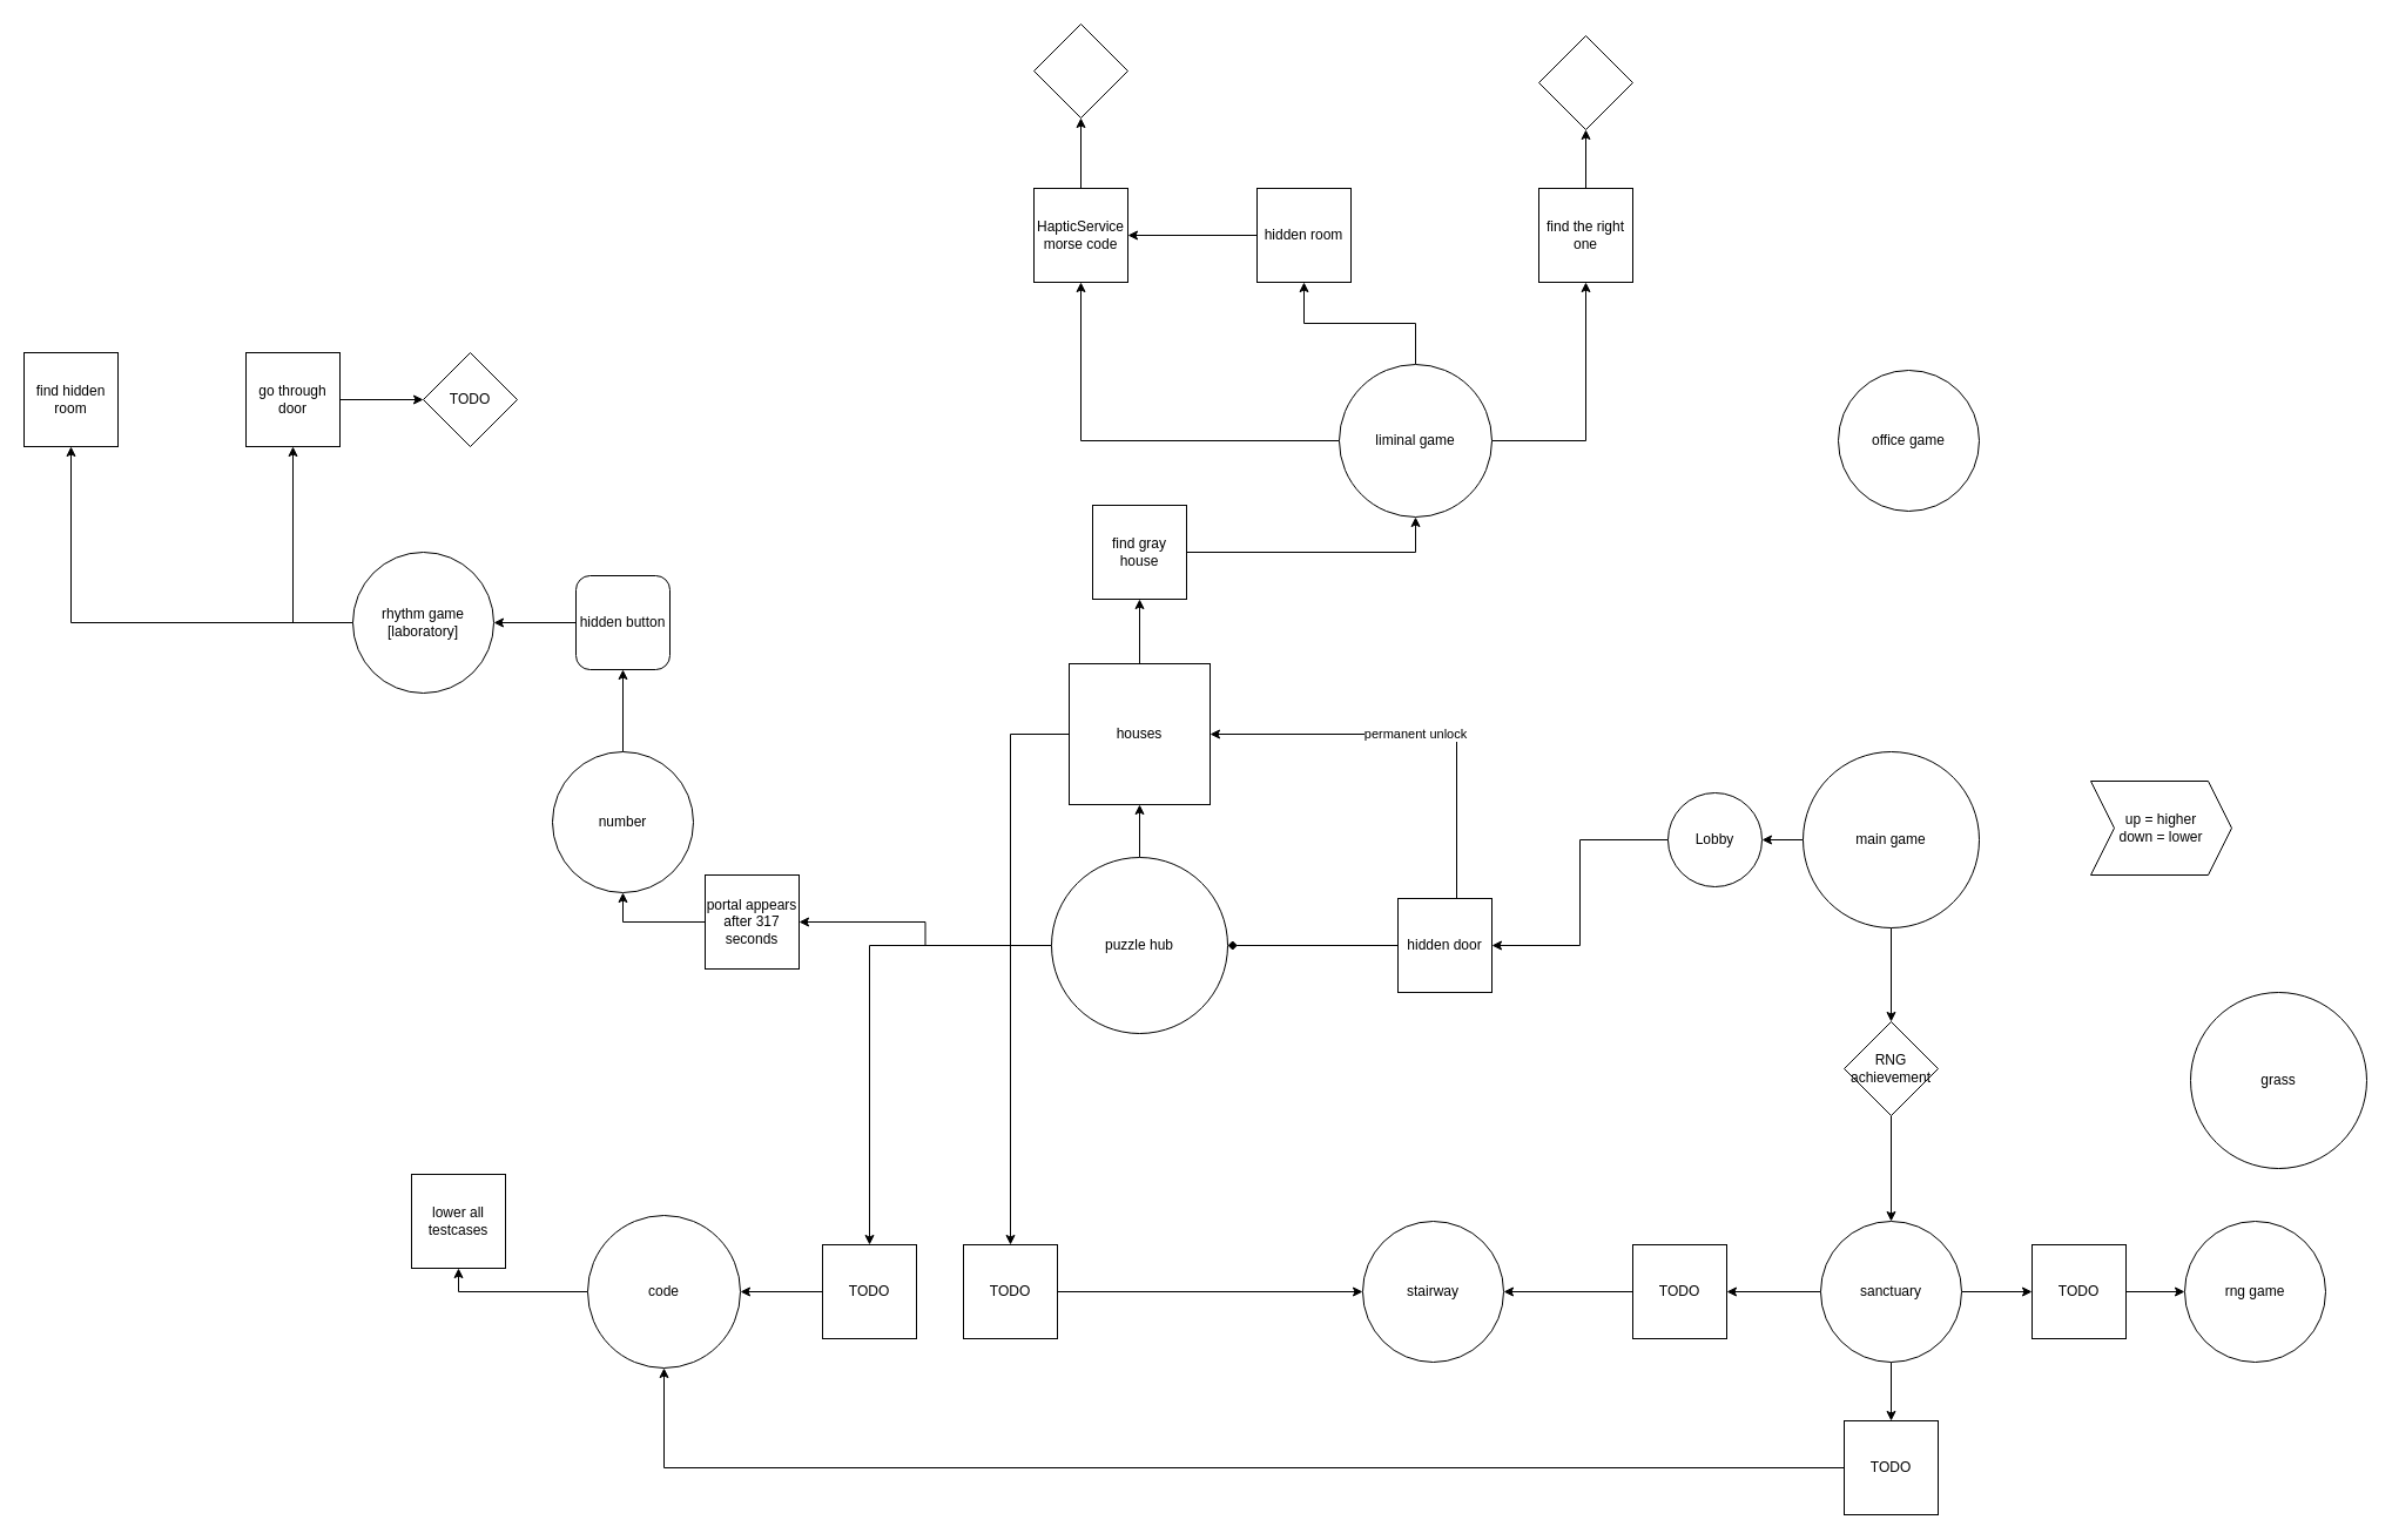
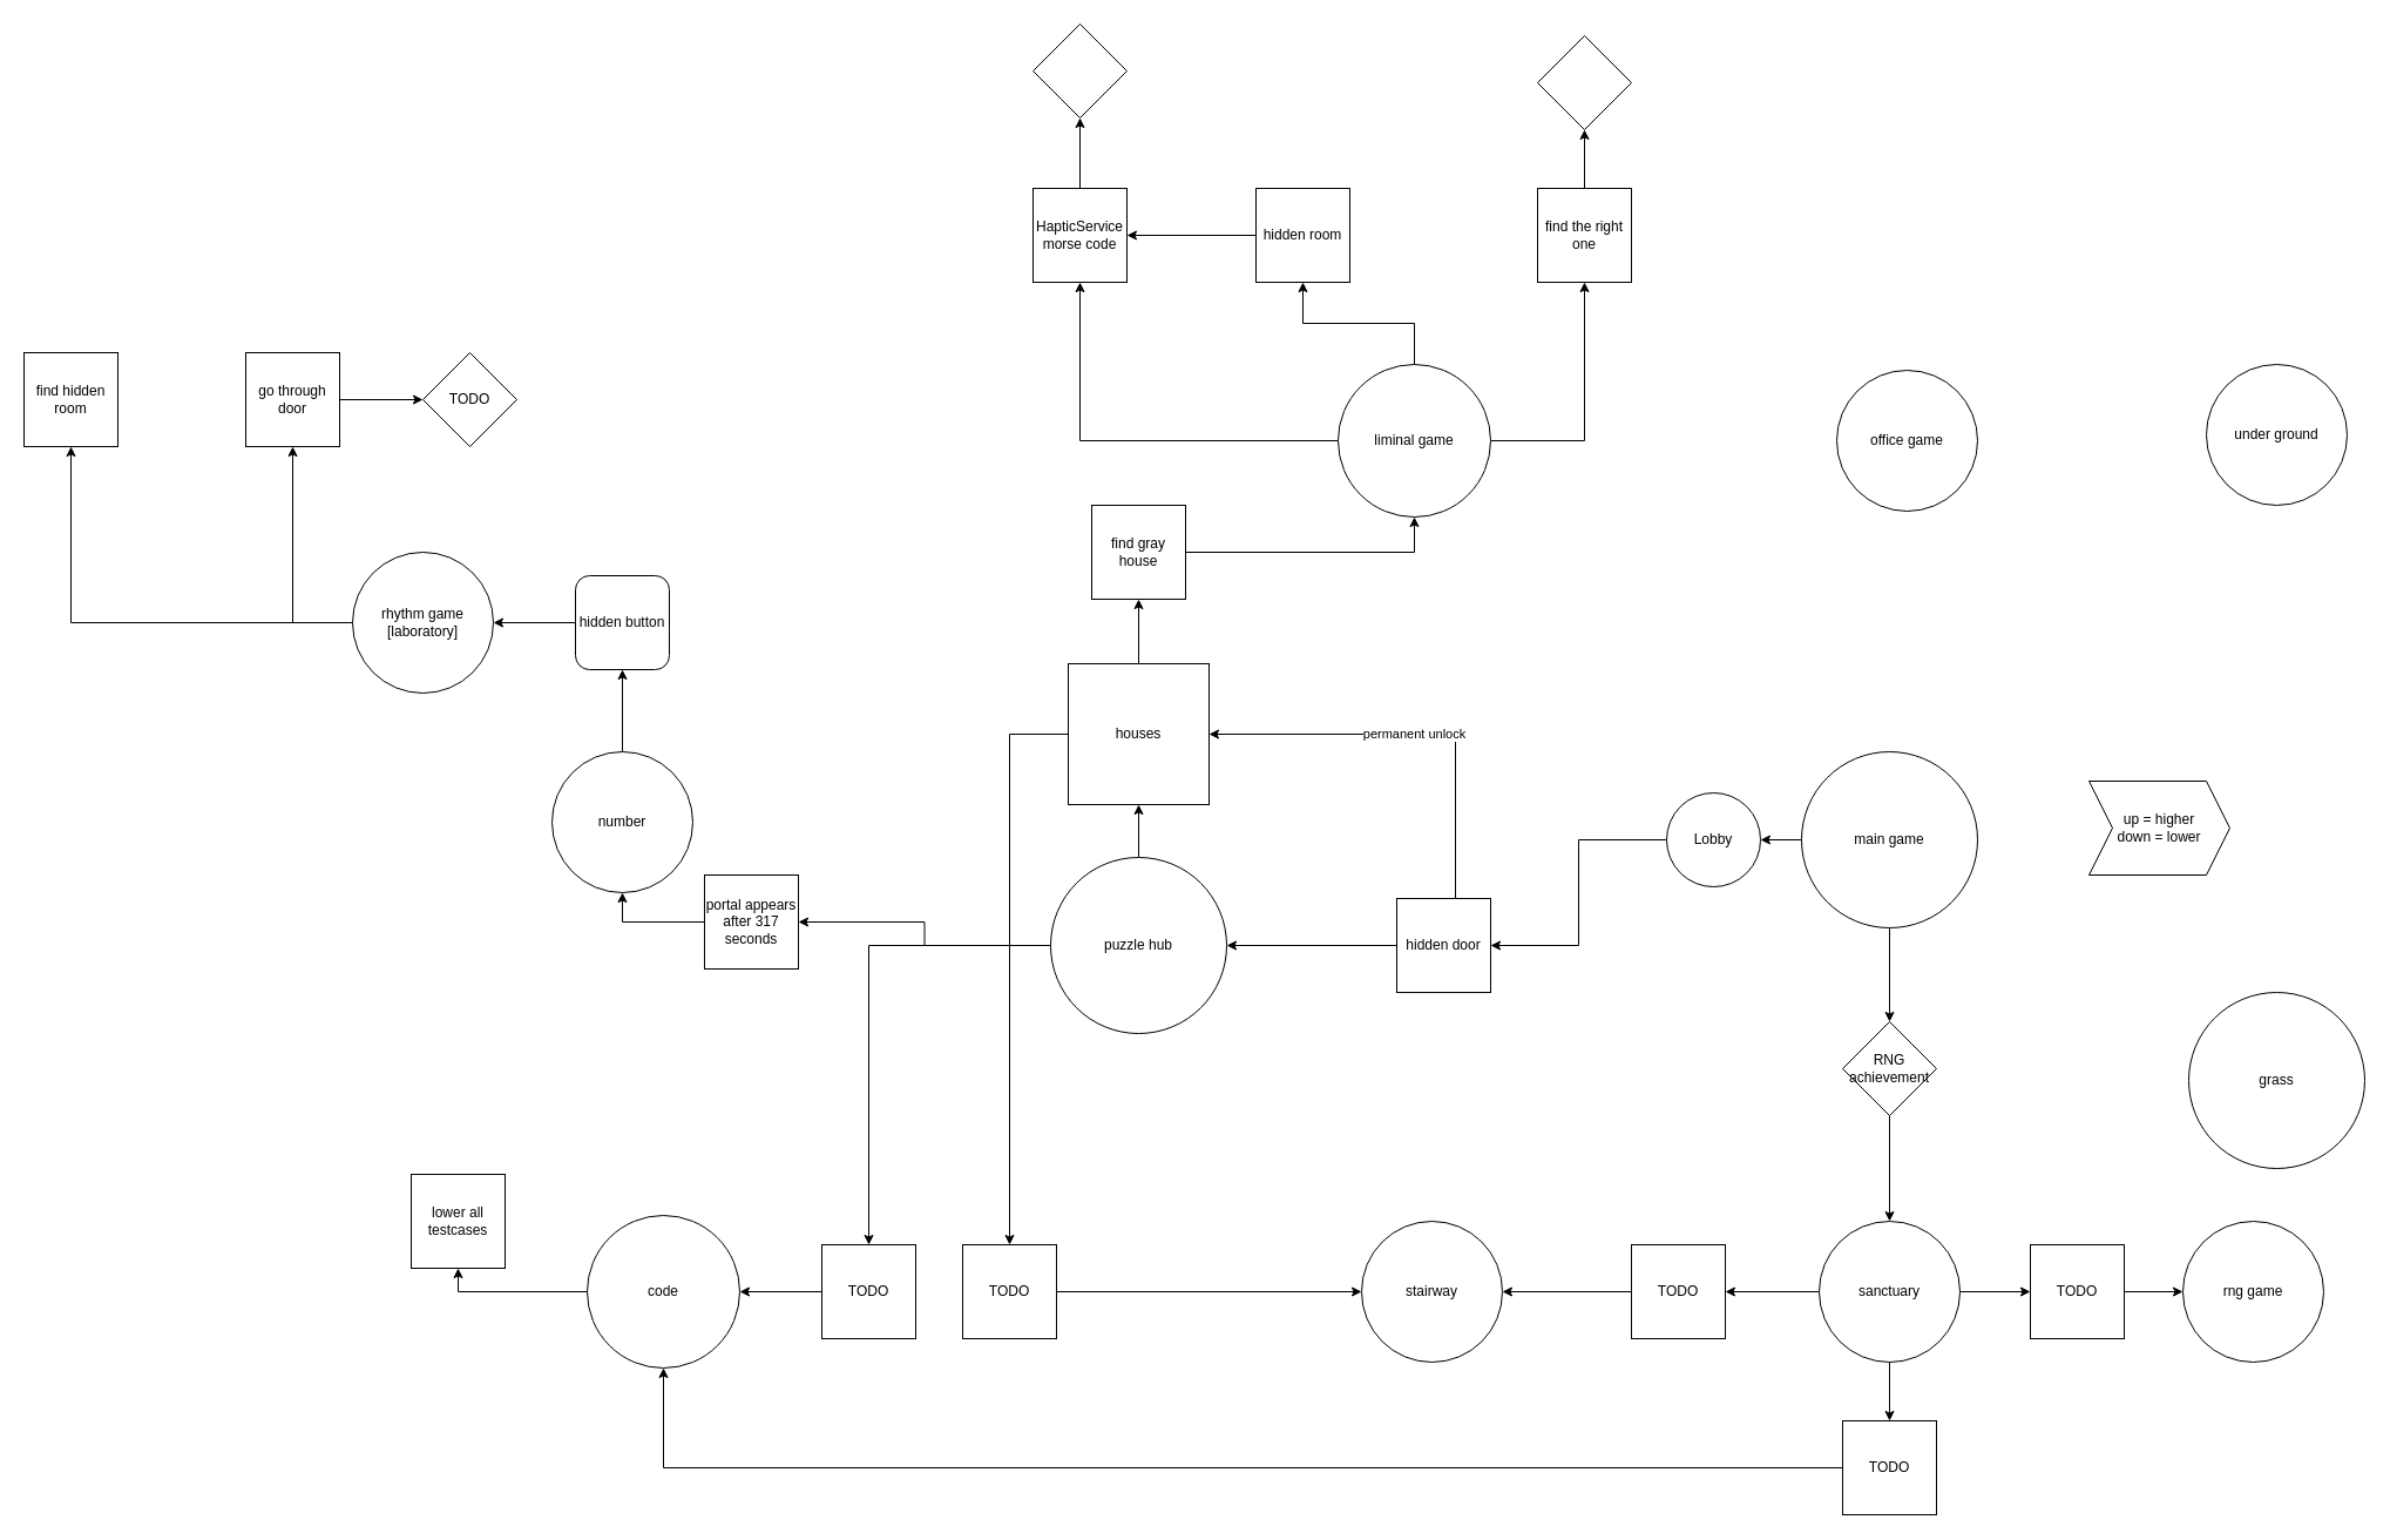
+ <mxCell id="25" value="under ground" style="ellipse;whiteSpace=wrap;html=1;aspect=fixed;" parent="1" vertex="1"><mxGeometry x="1880" y="310" width="120" height="120" as="geometry" /></mxCell>
- <mxCell id="43" style="edgeStyle=orthogonalEdgeStyle;rounded=0;orthogonalLoop=1;jettySize=auto;html=1;entryX=1;entryY=0.5;entryDx=0;entryDy=0;endArrow=diamond;" edge="1" parent="1" source="44" target="67"><mxGeometry relative="1" as="geometry" /></mxCell>
+ <mxCell id="43" style="edgeStyle=orthogonalEdgeStyle;rounded=0;orthogonalLoop=1;jettySize=auto;html=1;entryX=1;entryY=0.5;entryDx=0;entryDy=0;" edge="1" parent="1" source="44" target="67"><mxGeometry relative="1" as="geometry" /></mxCell>
